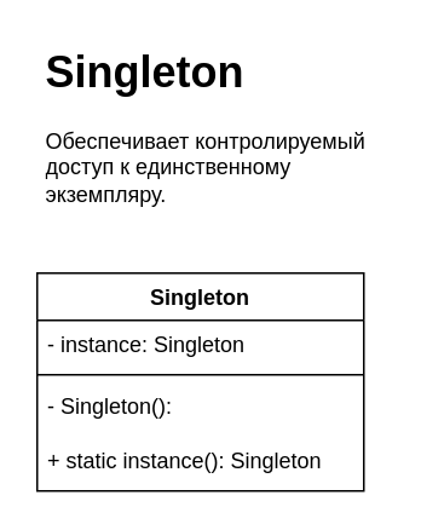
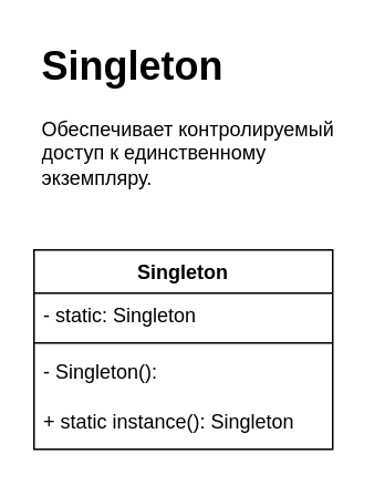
- <mxCell id="4" value="- instance: Singleton" style="text;strokeColor=none;fillColor=none;align=left;verticalAlign=top;spacingLeft=4;spacingRight=4;overflow=hidden;rotatable=0;points=[[0,0.5],[1,0.5]];portConstraint=eastwest;" vertex="1" parent="3"><mxGeometry y="26" width="180" height="26" as="geometry" /></mxCell>
+ <mxCell id="4" value="- static: Singleton" style="text;strokeColor=none;fillColor=none;align=left;verticalAlign=top;spacingLeft=4;spacingRight=4;overflow=hidden;rotatable=0;points=[[0,0.5],[1,0.5]];portConstraint=eastwest;" vertex="1" parent="3"><mxGeometry y="26" width="180" height="26" as="geometry" /></mxCell>
